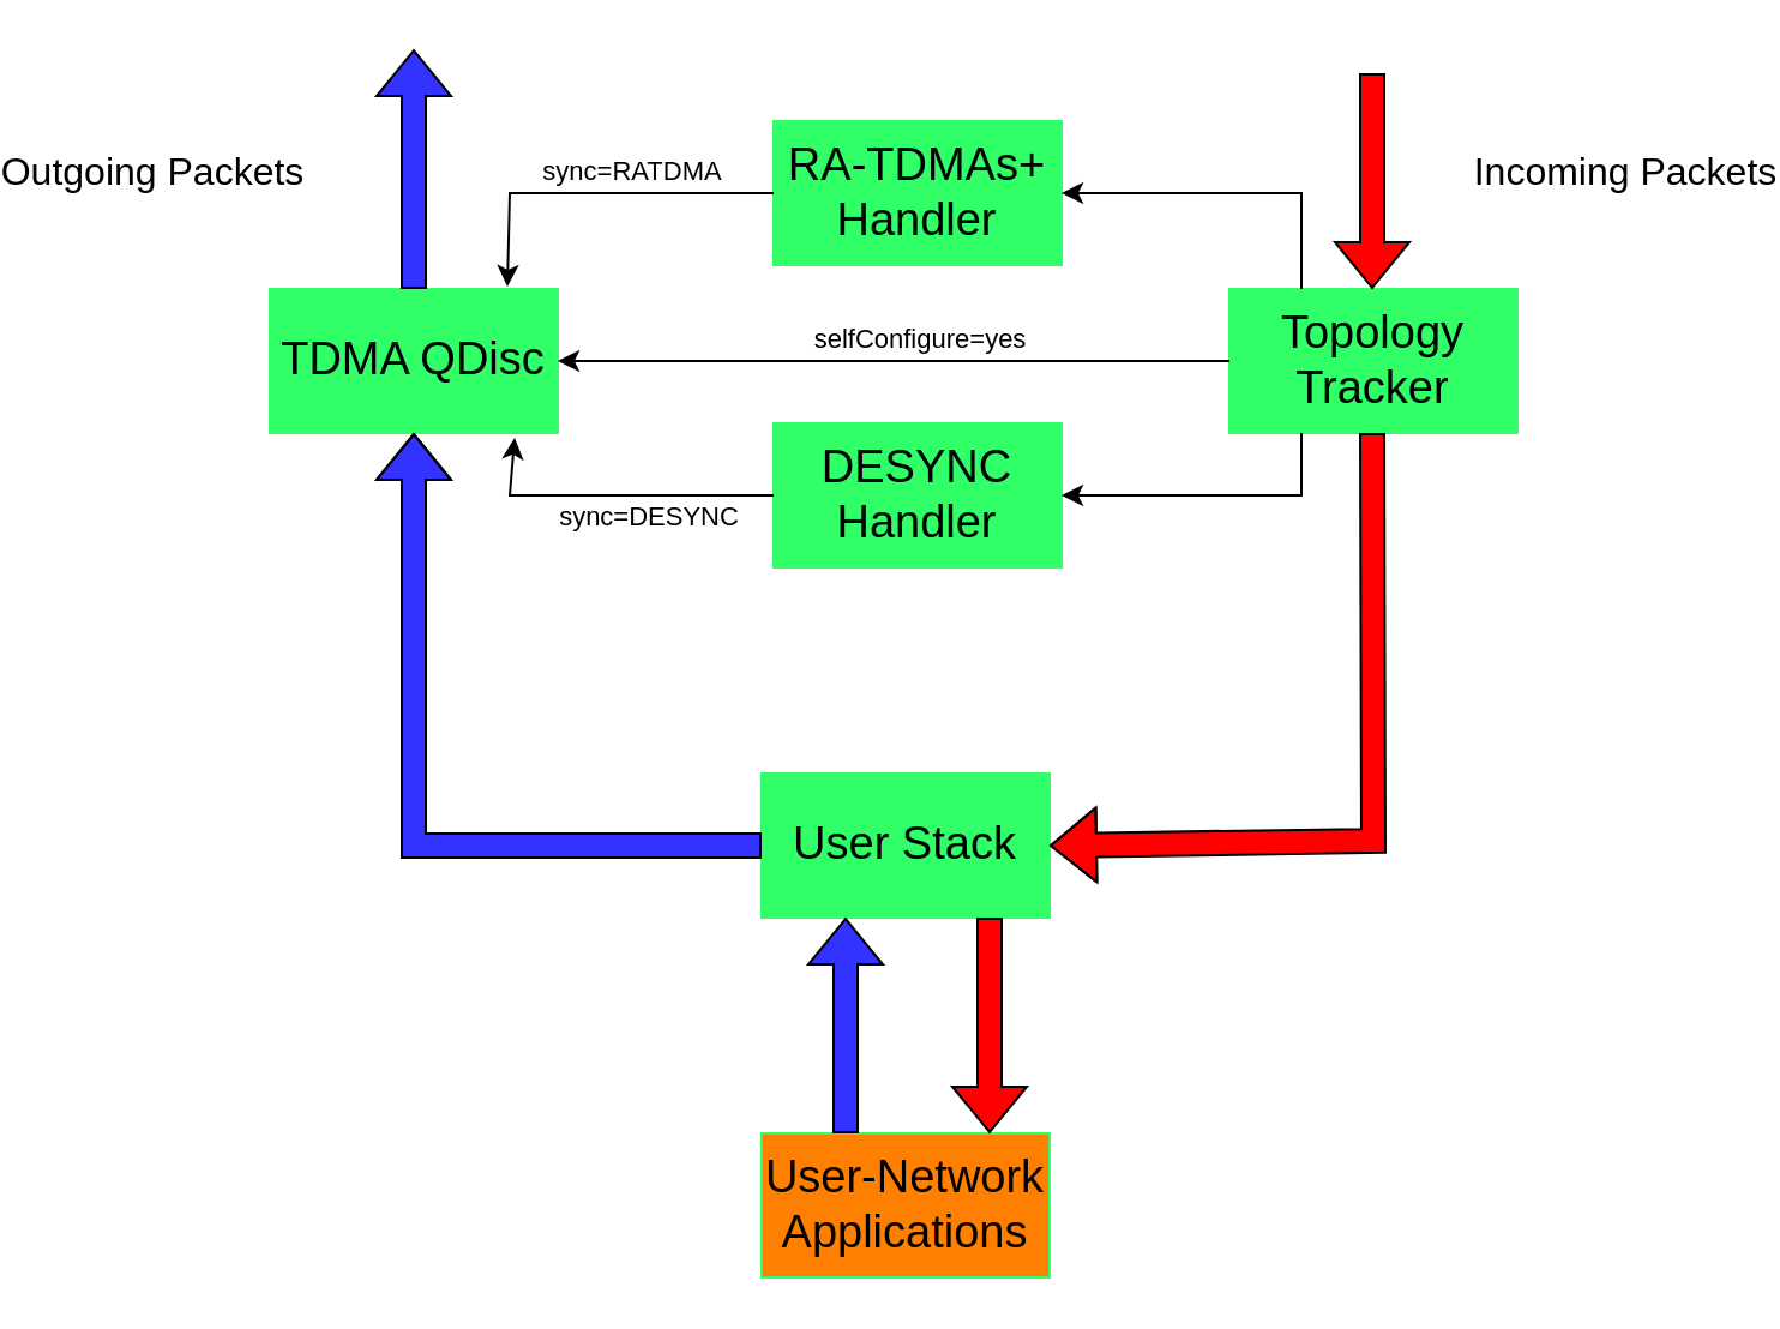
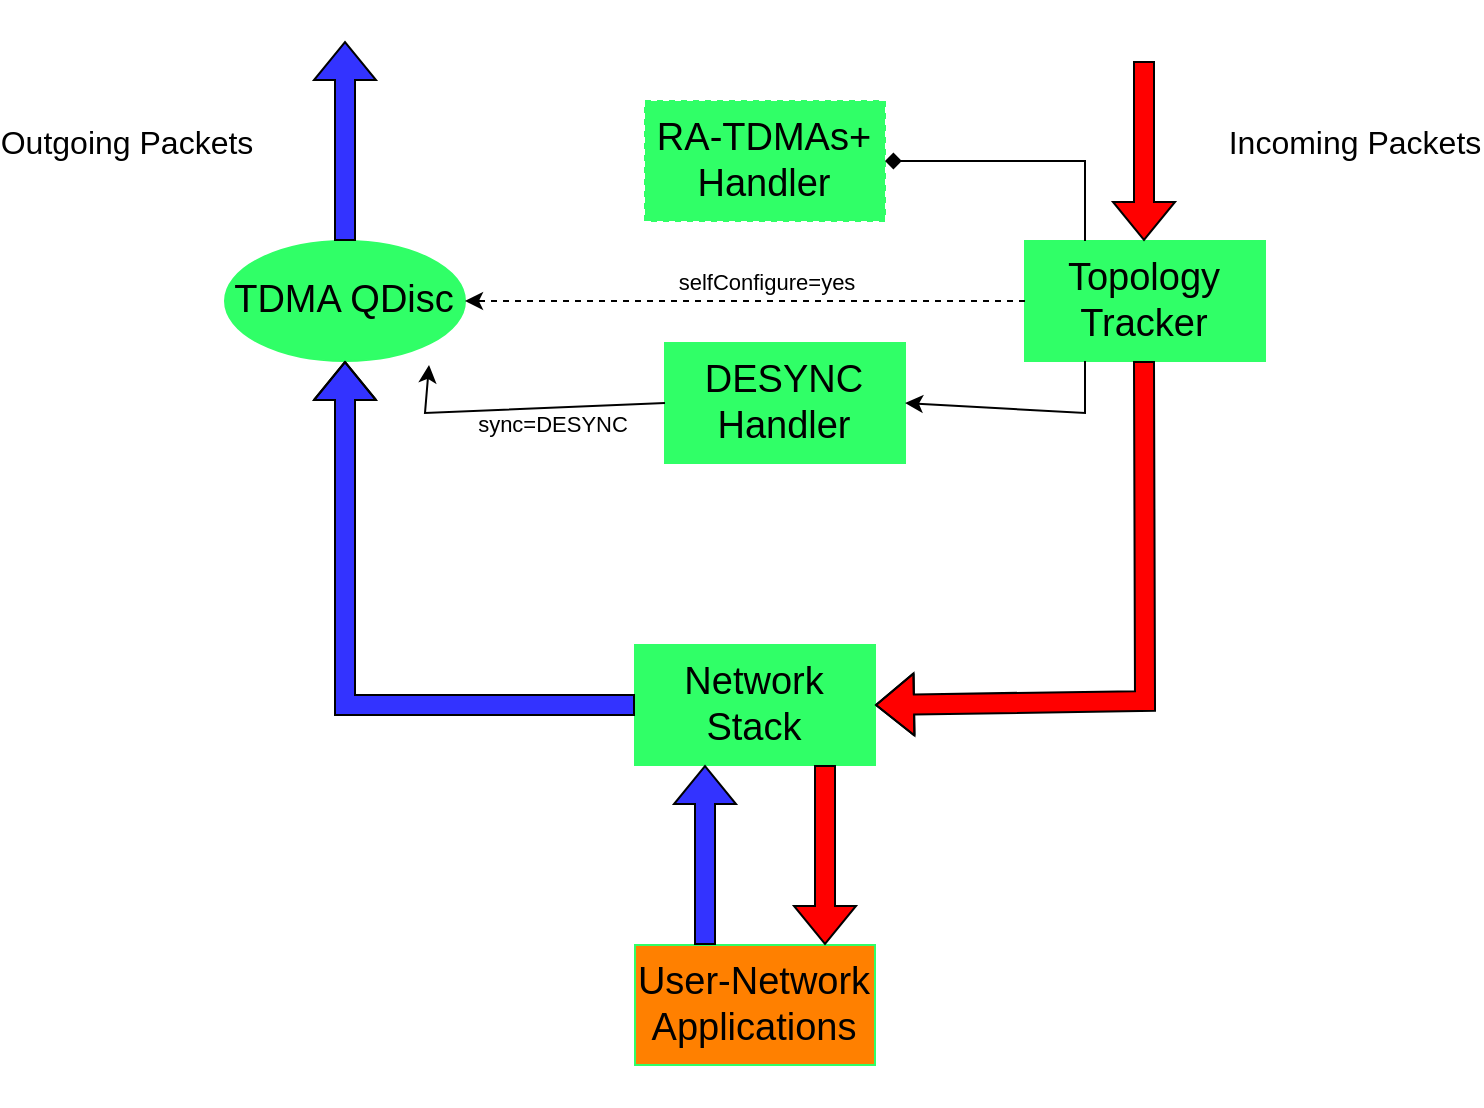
- <mxCell id="18" value="" style="endArrow=classic;html=1;rounded=0;entryX=0.825;entryY=-0.017;entryDx=0;entryDy=0;exitX=0;exitY=0.5;exitDx=0;exitDy=0;entryPerimeter=0;" edge="1" parent="1" source="14" target="2"><mxGeometry width="50" height="50" relative="1" as="geometry"><mxPoint x="425" y="0" as="sourcePoint" /><mxPoint x="145" y="0" as="targetPoint" /><Array as="points"><mxPoint x="120" y="80" /></Array></mxGeometry></mxCell>
- <mxCell id="19" value="sync=RATDMA" style="edgeLabel;html=1;align=center;verticalAlign=middle;resizable=0;points=[];" vertex="1" connectable="0" parent="18"><mxGeometry x="-0.193" y="-1" relative="1" as="geometry"><mxPoint y="-9" as="offset" /></mxGeometry></mxCell>
- <mxCell id="14" value="&lt;font style=&quot;font-size: 19px;&quot;&gt;RA-TDMAs+ Handler&lt;br&gt;&lt;/font&gt;" style="rounded=0;whiteSpace=wrap;html=1;fillColor=#30FF67;strokeColor=light-dark(#30FF67,#D7817E);gradientColor=none;fillStyle=solid;" vertex="1" parent="1"><mxGeometry x="230" y="50" width="120" height="60" as="geometry" /></mxCell>
+ <mxCell id="14" value="&lt;font style=&quot;font-size: 19px;&quot;&gt;RA-TDMAs+ Handler&lt;br&gt;&lt;/font&gt;" style="rounded=0;whiteSpace=wrap;html=1;fillColor=#30FF67;strokeColor=light-dark(#30FF67,#D7817E);gradientColor=none;fillStyle=solid;dashed=1;" vertex="1" parent="1"><mxGeometry x="230" y="50" width="120" height="60" as="geometry" /></mxCell>
- <mxCell id="22" value="" style="endArrow=classic;html=1;rounded=0;exitX=0.25;exitY=0;exitDx=0;exitDy=0;entryX=1;entryY=0.5;entryDx=0;entryDy=0;" edge="1" parent="1" source="10" target="14"><mxGeometry width="50" height="50" relative="1" as="geometry"><mxPoint x="370" y="60" as="sourcePoint" /><mxPoint x="420" y="10" as="targetPoint" /><Array as="points"><mxPoint x="450" y="80" /></Array></mxGeometry></mxCell>
+ <mxCell id="22" value="" style="endArrow=diamond;html=1;rounded=0;exitX=0.25;exitY=0;exitDx=0;exitDy=0;entryX=1;entryY=0.5;entryDx=0;entryDy=0;" edge="1" parent="1" source="10" target="14"><mxGeometry width="50" height="50" relative="1" as="geometry"><mxPoint x="370" y="60" as="sourcePoint" /><mxPoint x="420" y="10" as="targetPoint" /><Array as="points"><mxPoint x="450" y="80" /></Array></mxGeometry></mxCell>
- <mxCell id="2" value="&lt;font style=&quot;font-size: 19px;&quot;&gt;TDMA QDisc&lt;/font&gt;" style="rounded=0;whiteSpace=wrap;html=1;fillColor=#30FF67;strokeColor=light-dark(#30FF67,#D7817E);gradientColor=none;fillStyle=solid;" vertex="1" parent="1"><mxGeometry x="20" y="120" width="120" height="60" as="geometry" /></mxCell>
+ <mxCell id="2" value="&lt;font style=&quot;font-size: 19px;&quot;&gt;TDMA QDisc&lt;/font&gt;" style="ellipse;whiteSpace=wrap;html=1;fillColor=#30FF67;strokeColor=light-dark(#30FF67,#D7817E);gradientColor=none;fillStyle=solid;" vertex="1" parent="1"><mxGeometry x="20" y="120" width="120" height="60" as="geometry" /></mxCell>
- <mxCell id="16" value="" style="endArrow=classic;html=1;rounded=0;entryX=1;entryY=0.5;entryDx=0;entryDy=0;exitX=0;exitY=0.5;exitDx=0;exitDy=0;" edge="1" parent="1" source="10" target="2"><mxGeometry width="50" height="50" relative="1" as="geometry"><mxPoint x="270" y="320" as="sourcePoint" /><mxPoint x="320" y="270" as="targetPoint" /></mxGeometry></mxCell>
+ <mxCell id="16" value="" style="endArrow=classic;html=1;rounded=0;entryX=1;entryY=0.5;entryDx=0;entryDy=0;exitX=0;exitY=0.5;exitDx=0;exitDy=0;dashed=1;" edge="1" parent="1" source="10" target="2"><mxGeometry width="50" height="50" relative="1" as="geometry"><mxPoint x="270" y="320" as="sourcePoint" /><mxPoint x="320" y="270" as="targetPoint" /></mxGeometry></mxCell>
- <mxCell id="15" value="&lt;font style=&quot;font-size: 19px;&quot;&gt;DESYNC Handler&lt;/font&gt;" style="rounded=0;whiteSpace=wrap;html=1;fillColor=#30FF67;strokeColor=light-dark(#30FF67,#D7817E);gradientColor=none;fillStyle=solid;" vertex="1" parent="1"><mxGeometry x="230" y="176" width="120" height="60" as="geometry" /></mxCell>
+ <mxCell id="15" value="&lt;font style=&quot;font-size: 19px;&quot;&gt;DESYNC Handler&lt;/font&gt;" style="rounded=0;whiteSpace=wrap;html=1;fillColor=#30FF67;strokeColor=light-dark(#30FF67,#D7817E);gradientColor=none;fillStyle=solid;" vertex="1" parent="1"><mxGeometry x="240" y="171" width="120" height="60" as="geometry" /></mxCell>
- <mxCell id="5" value="&lt;font style=&quot;font-size: 19px;&quot;&gt;User Stack&lt;/font&gt;" style="rounded=0;whiteSpace=wrap;html=1;fillColor=#30FF67;strokeColor=light-dark(#30FF67,#D7817E);gradientColor=none;fillStyle=solid;" vertex="1" parent="1"><mxGeometry x="225" y="322" width="120" height="60" as="geometry" /></mxCell>
+ <mxCell id="5" value="&lt;font style=&quot;font-size: 19px;&quot;&gt;Network Stack&lt;/font&gt;" style="rounded=0;whiteSpace=wrap;html=1;fillColor=#30FF67;strokeColor=light-dark(#30FF67,#D7817E);gradientColor=none;fillStyle=solid;" vertex="1" parent="1"><mxGeometry x="225" y="322" width="120" height="60" as="geometry" /></mxCell>
